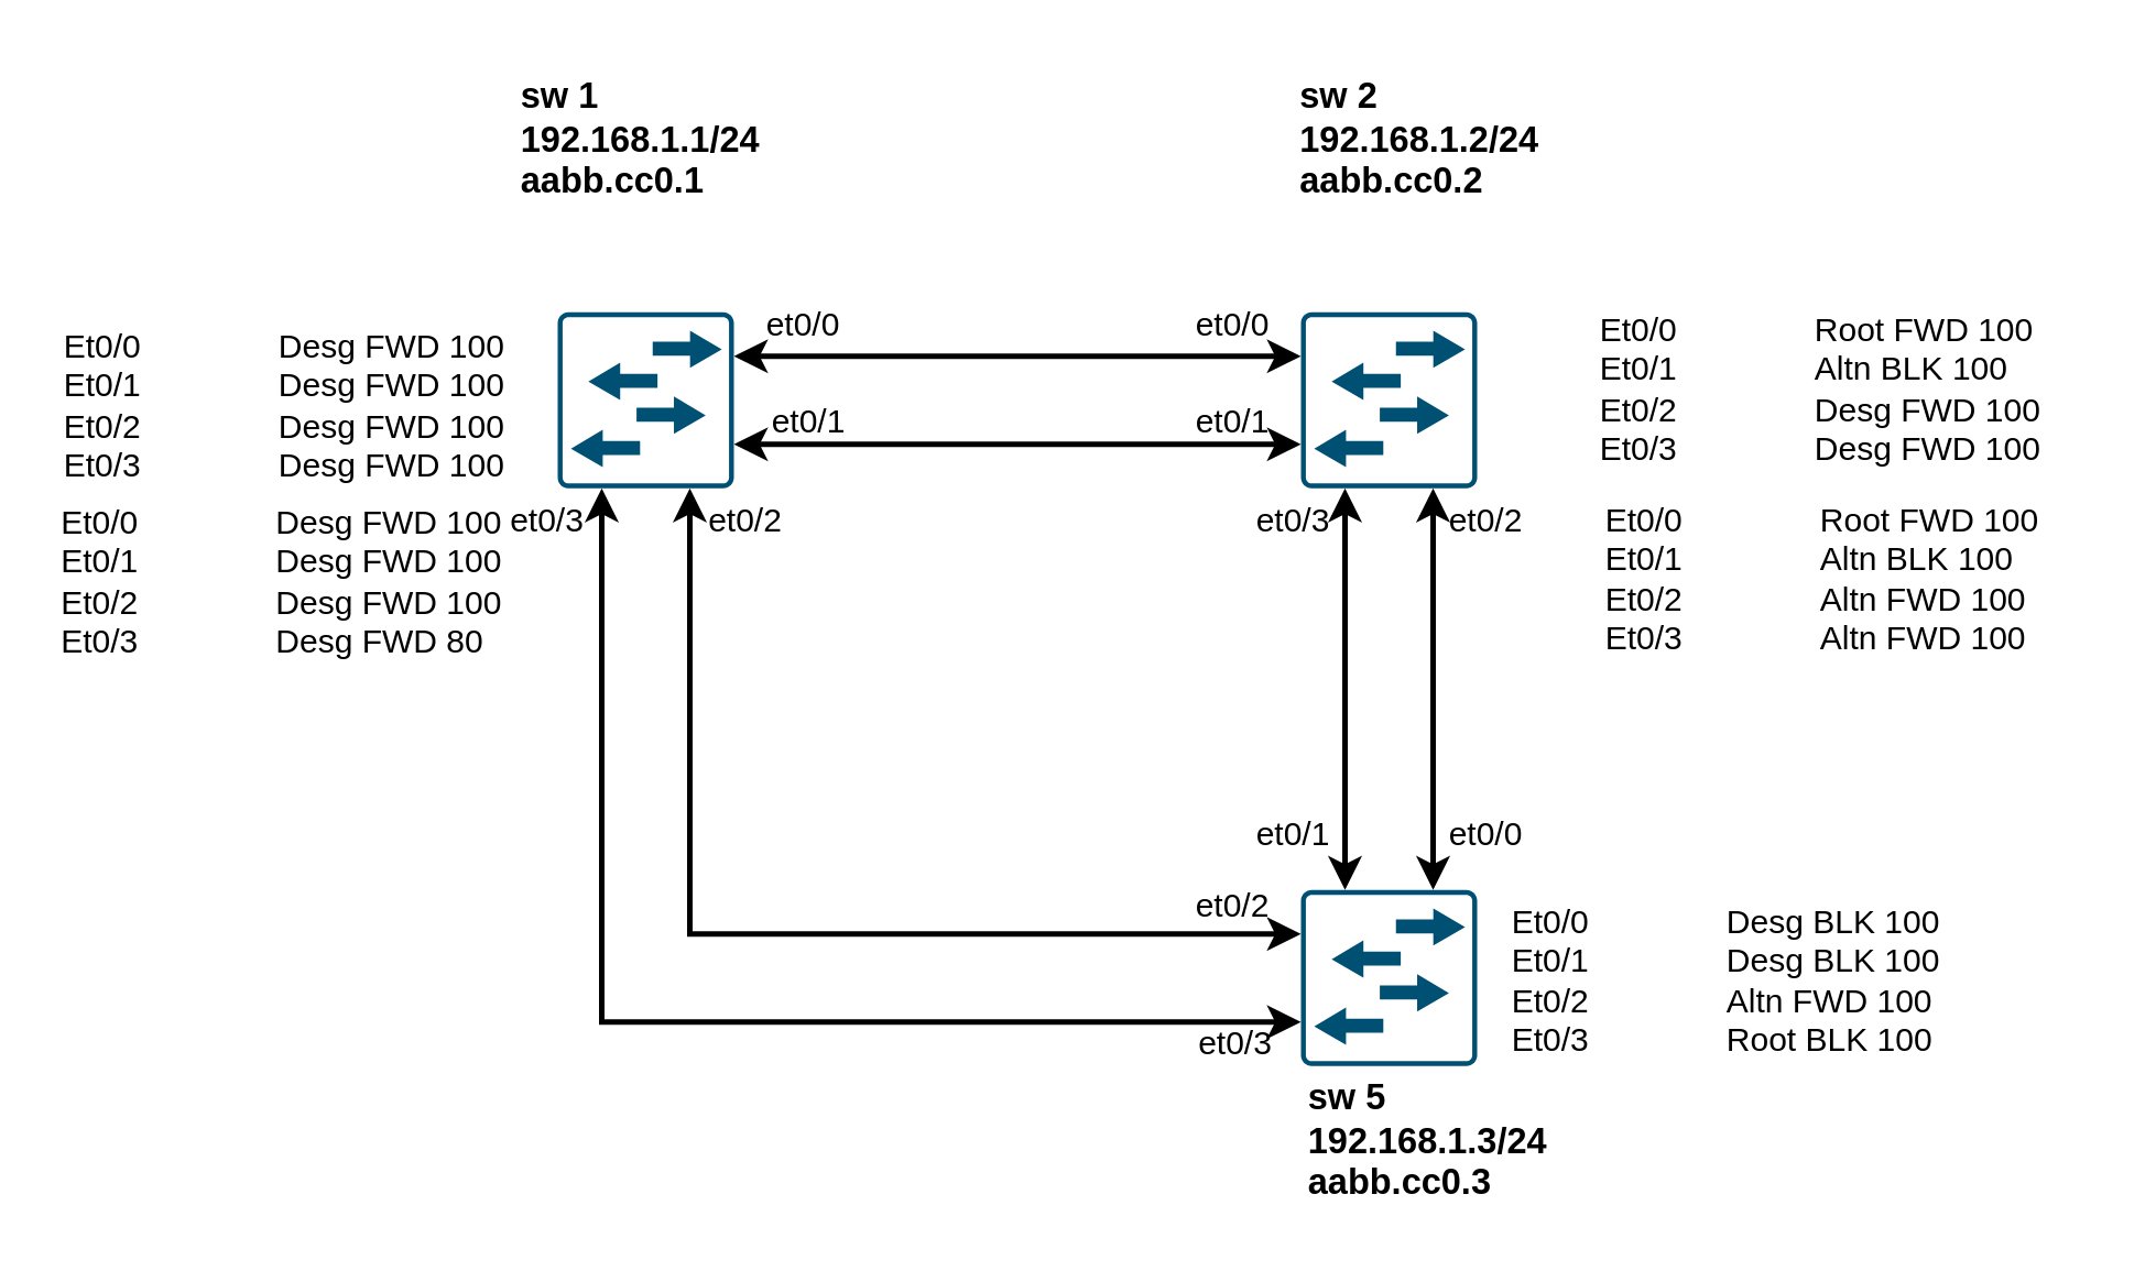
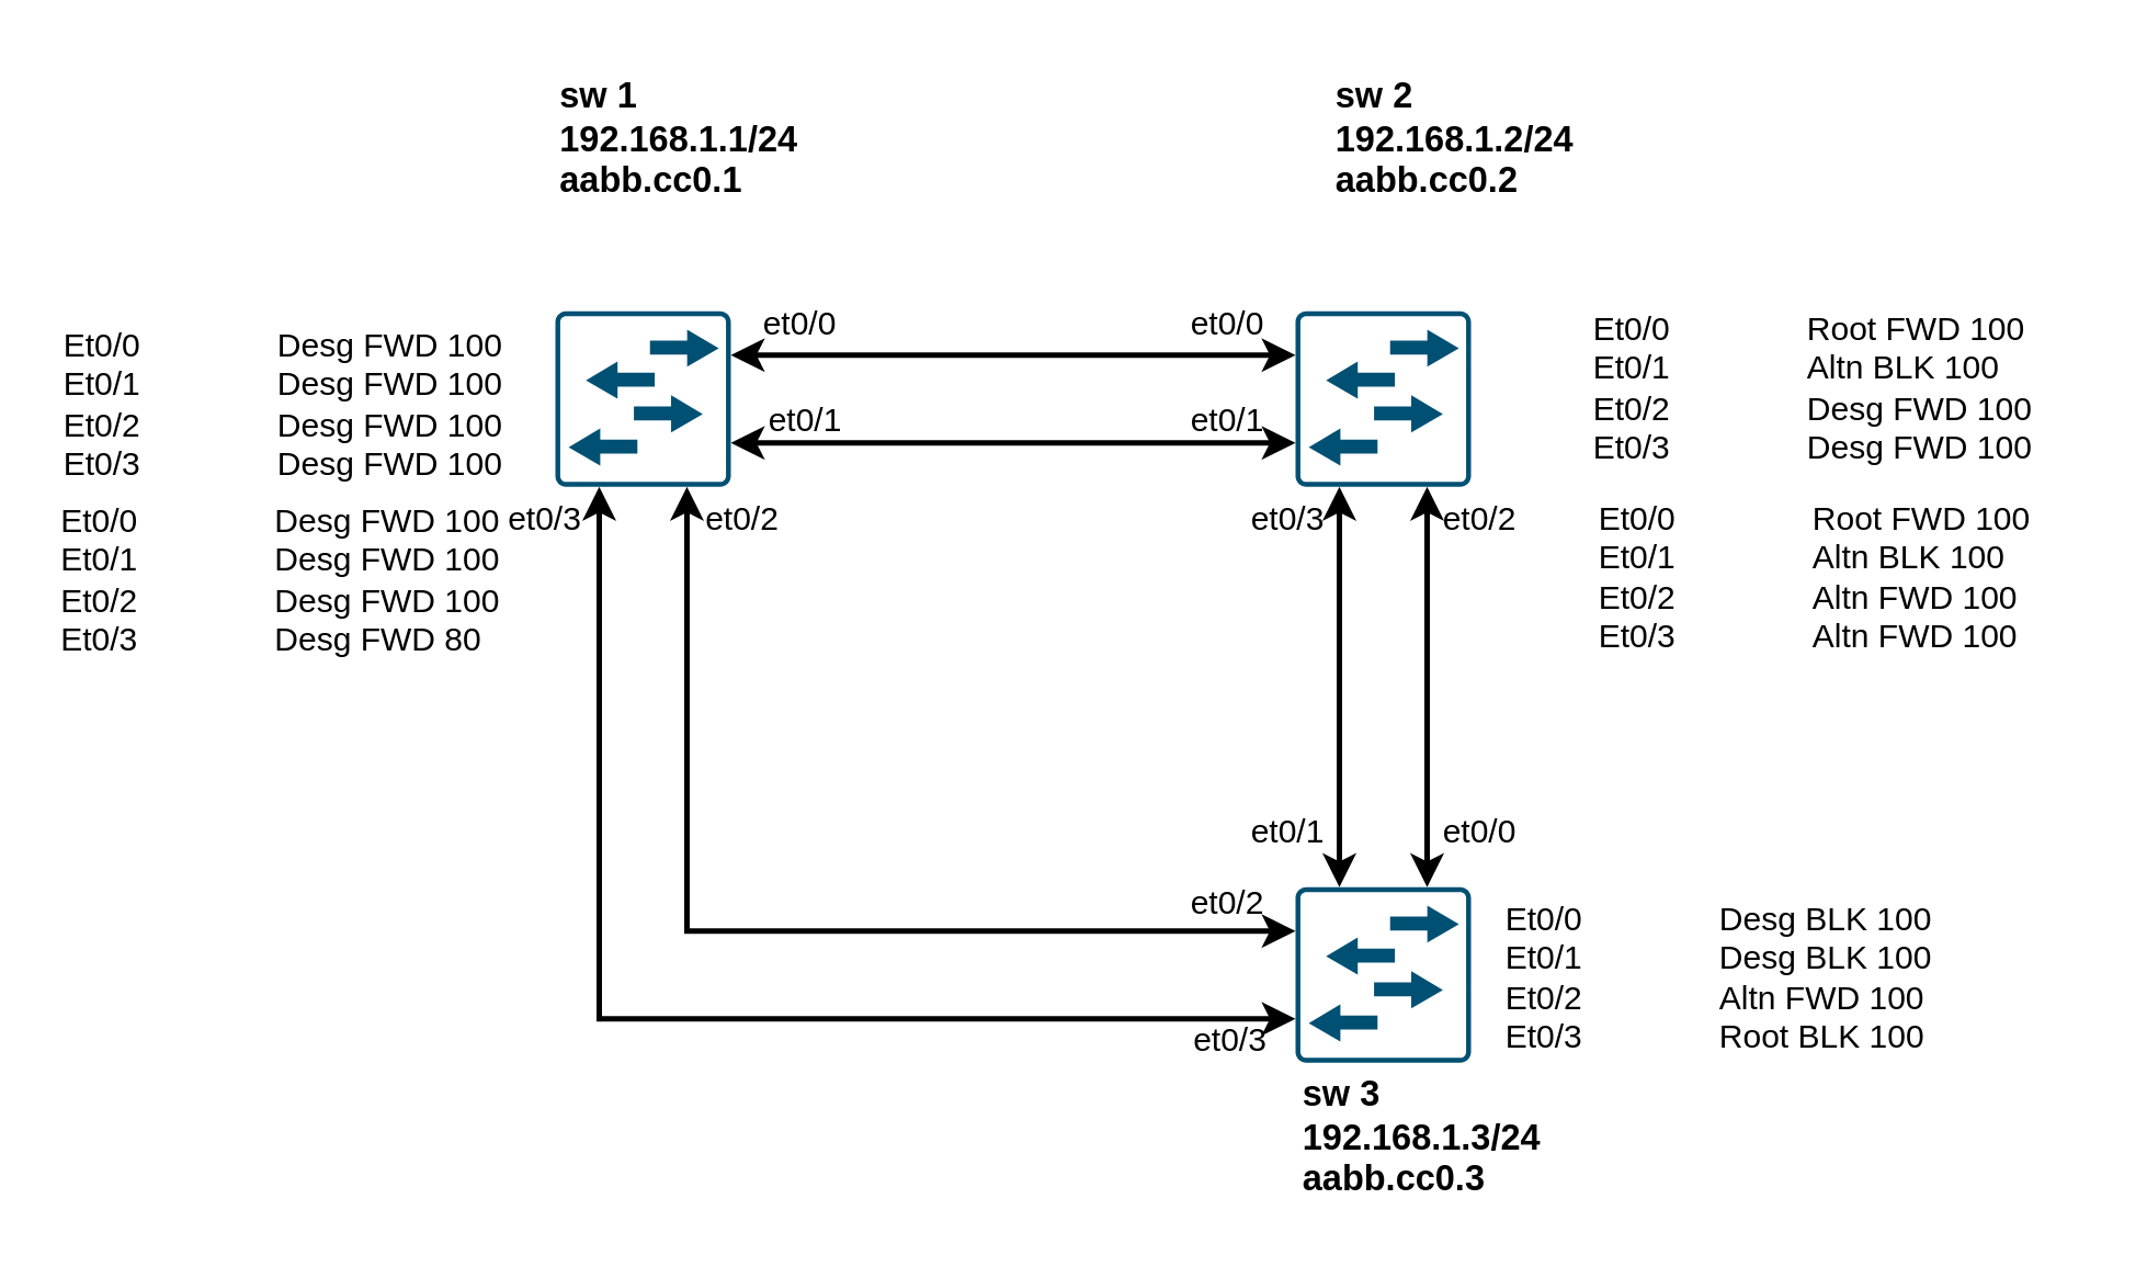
- <mxCell id="23" value="&lt;b style=&quot;font-size: 13px;&quot;&gt;&lt;font style=&quot;font-size: 13px;&quot;&gt;sw 1&lt;/font&gt;&lt;/b&gt;&lt;div style=&quot;font-size: 13px;&quot;&gt;&lt;b&gt;&lt;font style=&quot;font-size: 13px;&quot;&gt;192.168.1.1/24&lt;/font&gt;&lt;/b&gt;&lt;/div&gt;&lt;div style=&quot;&quot;&gt;&lt;font style=&quot;&quot;&gt;&lt;span style=&quot;font-size: 13px;&quot;&gt;&lt;b&gt;aabb.cc0.1&lt;/b&gt;&lt;/span&gt;&lt;br&gt;&lt;/font&gt;&lt;/div&gt;" style="text;html=1;align=left;verticalAlign=middle;resizable=0;points=[];autosize=1;strokeColor=none;fillColor=none;" parent="1" vertex="1"><mxGeometry x="187" y="20" width="114" height="60" as="geometry" /></mxCell>
+ <mxCell id="23" value="&lt;b style=&quot;font-size: 13px;&quot;&gt;&lt;font style=&quot;font-size: 13px;&quot;&gt;sw 1&lt;/font&gt;&lt;/b&gt;&lt;div style=&quot;font-size: 13px;&quot;&gt;&lt;b&gt;&lt;font style=&quot;font-size: 13px;&quot;&gt;192.168.1.1/24&lt;/font&gt;&lt;/b&gt;&lt;/div&gt;&lt;div style=&quot;&quot;&gt;&lt;font style=&quot;&quot;&gt;&lt;span style=&quot;font-size: 13px;&quot;&gt;&lt;b&gt;aabb.cc0.1&lt;/b&gt;&lt;/span&gt;&lt;br&gt;&lt;/font&gt;&lt;/div&gt;" style="text;html=1;align=left;verticalAlign=middle;resizable=0;points=[];autosize=1;strokeColor=none;fillColor=none;" parent="1" vertex="1"><mxGeometry x="202" y="20" width="114" height="60" as="geometry" /></mxCell>
- <mxCell id="24" value="&lt;b style=&quot;font-size: 13px;&quot;&gt;&lt;font style=&quot;font-size: 13px;&quot;&gt;sw 2&lt;/font&gt;&lt;/b&gt;&lt;div style=&quot;font-size: 13px;&quot;&gt;&lt;b&gt;&lt;font style=&quot;font-size: 13px;&quot;&gt;192.168.1.2/24&lt;/font&gt;&lt;/b&gt;&lt;/div&gt;&lt;div style=&quot;&quot;&gt;&lt;font style=&quot;&quot;&gt;&lt;span style=&quot;font-size: 13px;&quot;&gt;&lt;b&gt;aabb.cc0.2&lt;/b&gt;&lt;/span&gt;&lt;br&gt;&lt;/font&gt;&lt;/div&gt;" style="text;html=1;align=left;verticalAlign=middle;resizable=0;points=[];autosize=1;strokeColor=none;fillColor=none;" parent="1" vertex="1"><mxGeometry x="470" y="20" width="114" height="60" as="geometry" /></mxCell>
+ <mxCell id="24" value="&lt;b style=&quot;font-size: 13px;&quot;&gt;&lt;font style=&quot;font-size: 13px;&quot;&gt;sw 2&lt;/font&gt;&lt;/b&gt;&lt;div style=&quot;font-size: 13px;&quot;&gt;&lt;b&gt;&lt;font style=&quot;font-size: 13px;&quot;&gt;192.168.1.2/24&lt;/font&gt;&lt;/b&gt;&lt;/div&gt;&lt;div style=&quot;&quot;&gt;&lt;font style=&quot;&quot;&gt;&lt;span style=&quot;font-size: 13px;&quot;&gt;&lt;b&gt;aabb.cc0.2&lt;/b&gt;&lt;/span&gt;&lt;br&gt;&lt;/font&gt;&lt;/div&gt;" style="text;html=1;align=left;verticalAlign=middle;resizable=0;points=[];autosize=1;strokeColor=none;fillColor=none;" parent="1" vertex="1"><mxGeometry x="485" y="20" width="114" height="60" as="geometry" /></mxCell>
- <mxCell id="25" value="&lt;b style=&quot;font-size: 13px;&quot;&gt;&lt;font style=&quot;font-size: 13px;&quot;&gt;sw 5&lt;/font&gt;&lt;/b&gt;&lt;div style=&quot;font-size: 13px;&quot;&gt;&lt;b&gt;&lt;font style=&quot;font-size: 13px;&quot;&gt;192.168.1.3/24&lt;/font&gt;&lt;/b&gt;&lt;/div&gt;&lt;div style=&quot;&quot;&gt;&lt;font style=&quot;&quot;&gt;&lt;span style=&quot;font-size: 13px;&quot;&gt;&lt;b&gt;aabb.cc0.3&lt;/b&gt;&lt;/span&gt;&lt;br&gt;&lt;/font&gt;&lt;/div&gt;" style="text;html=1;align=left;verticalAlign=middle;resizable=0;points=[];autosize=1;strokeColor=none;fillColor=none;" parent="1" vertex="1"><mxGeometry x="473" y="384" width="114" height="60" as="geometry" /></mxCell>
+ <mxCell id="25" value="&lt;b style=&quot;font-size: 13px;&quot;&gt;&lt;font style=&quot;font-size: 13px;&quot;&gt;sw 3&lt;/font&gt;&lt;/b&gt;&lt;div style=&quot;font-size: 13px;&quot;&gt;&lt;b&gt;&lt;font style=&quot;font-size: 13px;&quot;&gt;192.168.1.3/24&lt;/font&gt;&lt;/b&gt;&lt;/div&gt;&lt;div style=&quot;&quot;&gt;&lt;font style=&quot;&quot;&gt;&lt;span style=&quot;font-size: 13px;&quot;&gt;&lt;b&gt;aabb.cc0.3&lt;/b&gt;&lt;/span&gt;&lt;br&gt;&lt;/font&gt;&lt;/div&gt;" style="text;html=1;align=left;verticalAlign=middle;resizable=0;points=[];autosize=1;strokeColor=none;fillColor=none;" parent="1" vertex="1"><mxGeometry x="473" y="384" width="114" height="60" as="geometry" /></mxCell>
